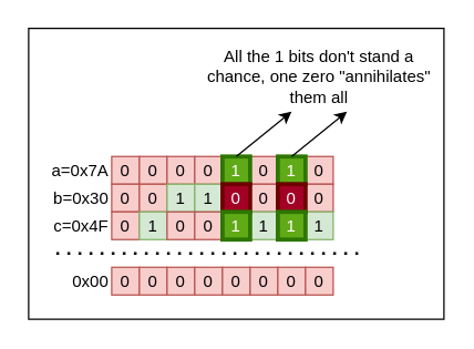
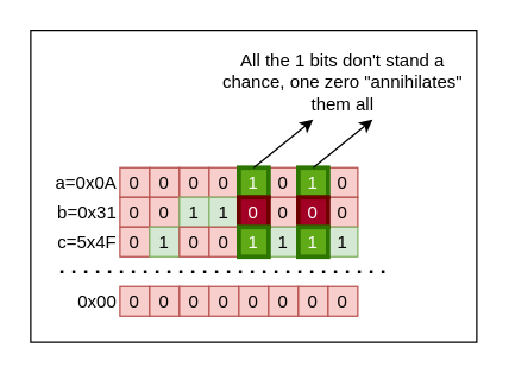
- <mxCell id="21" value="a=0x7A" style="text;html=1;strokeColor=none;fillColor=none;align=right;verticalAlign=middle;whiteSpace=wrap;rounded=0;" vertex="1" parent="1"><mxGeometry x="20" y="115" width="60" height="15" as="geometry" /></mxCell>
+ <mxCell id="21" value="a=0x0A" style="text;html=1;strokeColor=none;fillColor=none;align=right;verticalAlign=middle;whiteSpace=wrap;rounded=0;" vertex="1" parent="1"><mxGeometry x="20" y="115" width="60" height="15" as="geometry" /></mxCell>
- <mxCell id="22" value="b=0x30" style="text;html=1;strokeColor=none;fillColor=none;align=right;verticalAlign=middle;whiteSpace=wrap;rounded=0;" vertex="1" parent="1"><mxGeometry x="20" y="135" width="60" height="15" as="geometry" /></mxCell>
+ <mxCell id="22" value="b=0x31" style="text;html=1;strokeColor=none;fillColor=none;align=right;verticalAlign=middle;whiteSpace=wrap;rounded=0;" vertex="1" parent="1"><mxGeometry x="20" y="135" width="60" height="15" as="geometry" /></mxCell>
- <mxCell id="23" value="c=0x4F" style="text;html=1;strokeColor=none;fillColor=none;align=right;verticalAlign=middle;whiteSpace=wrap;rounded=0;" vertex="1" parent="1"><mxGeometry x="20" y="155" width="60" height="15" as="geometry" /></mxCell>
+ <mxCell id="23" value="c=5x4F" style="text;html=1;strokeColor=none;fillColor=none;align=right;verticalAlign=middle;whiteSpace=wrap;rounded=0;" vertex="1" parent="1"><mxGeometry x="20" y="155" width="60" height="15" as="geometry" /></mxCell>
